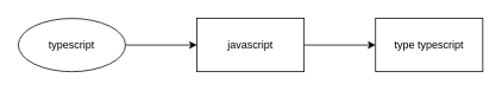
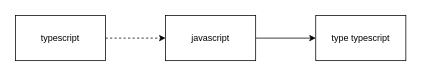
- <mxCell id="3" value="typescript" style="ellipse;whiteSpace=wrap;html=1;" vertex="1" parent="1"><mxGeometry x="20" y="20" width="120" height="60" as="geometry" /></mxCell>
+ <mxCell id="3" value="typescript" style="whiteSpace=wrap;html=1;" vertex="1" parent="1"><mxGeometry x="20" y="20" width="120" height="60" as="geometry" /></mxCell>
- <mxCell id="2" value="" style="edgeStyle=orthogonalEdgeStyle;rounded=0;orthogonalLoop=1;jettySize=auto;html=1;" edge="1" parent="1" source="3" target="5"><mxGeometry relative="1" as="geometry" /></mxCell>
+ <mxCell id="2" value="" style="edgeStyle=orthogonalEdgeStyle;rounded=0;orthogonalLoop=1;jettySize=auto;html=1;dashed=1;" edge="1" parent="1" source="3" target="5"><mxGeometry relative="1" as="geometry" /></mxCell>
